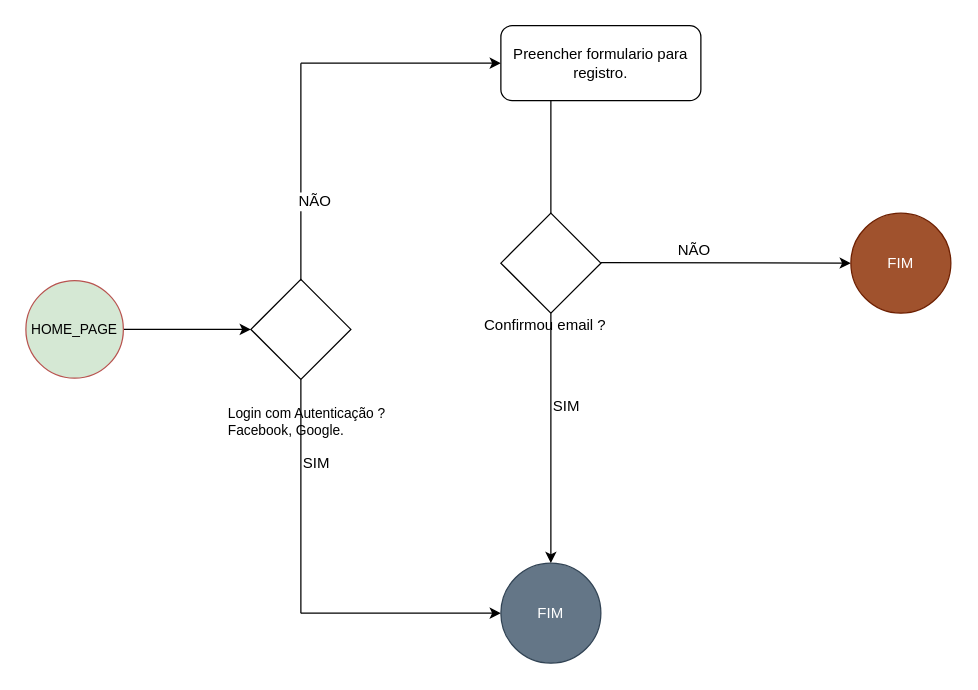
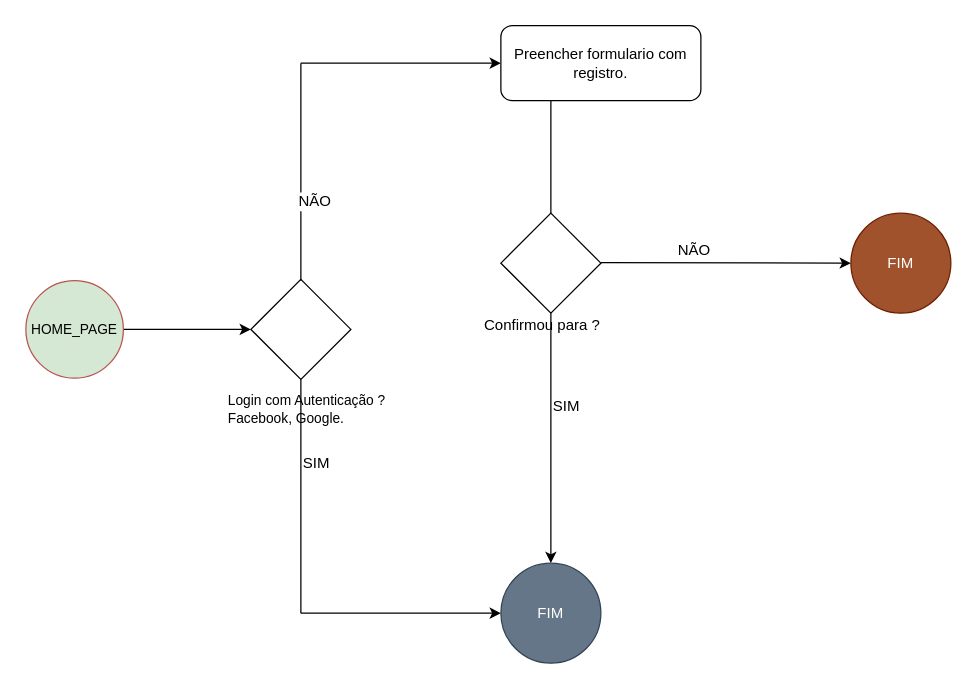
- <mxCell id="13" value="Preencher formulario para registro." style="rounded=1;whiteSpace=wrap;html=1;" vertex="1" parent="1"><mxGeometry x="400" y="20" width="160" height="60" as="geometry" /></mxCell>
+ <mxCell id="13" value="Preencher formulario com registro." style="rounded=1;whiteSpace=wrap;html=1;" vertex="1" parent="1"><mxGeometry x="400" y="20" width="160" height="60" as="geometry" /></mxCell>
- <mxCell id="16" value="Confirmou email ?&lt;br&gt;" style="text;html=1;resizable=0;points=[];autosize=1;align=left;verticalAlign=top;spacingTop=-4;" vertex="1" parent="1"><mxGeometry x="385" y="250" width="110" height="20" as="geometry" /></mxCell>
+ <mxCell id="16" value="Confirmou para ?&lt;br&gt;" style="text;html=1;resizable=0;points=[];autosize=1;align=left;verticalAlign=top;spacingTop=-4;" vertex="1" parent="1"><mxGeometry x="385" y="250" width="110" height="20" as="geometry" /></mxCell>
- <mxCell id="5" value="&lt;font style=&quot;font-size: 11px&quot;&gt;Login com Autenticação ?&lt;br&gt;Facebook, Google.&lt;/font&gt;" style="text;html=1;resizable=0;points=[];autosize=1;align=left;verticalAlign=top;spacingTop=-4;" vertex="1" parent="1"><mxGeometry x="180" y="320" width="140" height="30" as="geometry" /></mxCell>
+ <mxCell id="5" value="&lt;font style=&quot;font-size: 11px&quot;&gt;Login com Autenticação ?&lt;br&gt;Facebook, Google.&lt;/font&gt;" style="text;html=1;resizable=0;points=[];autosize=1;align=left;verticalAlign=top;spacingTop=-4;" vertex="1" parent="1"><mxGeometry x="180" y="310" width="140" height="30" as="geometry" /></mxCell>
